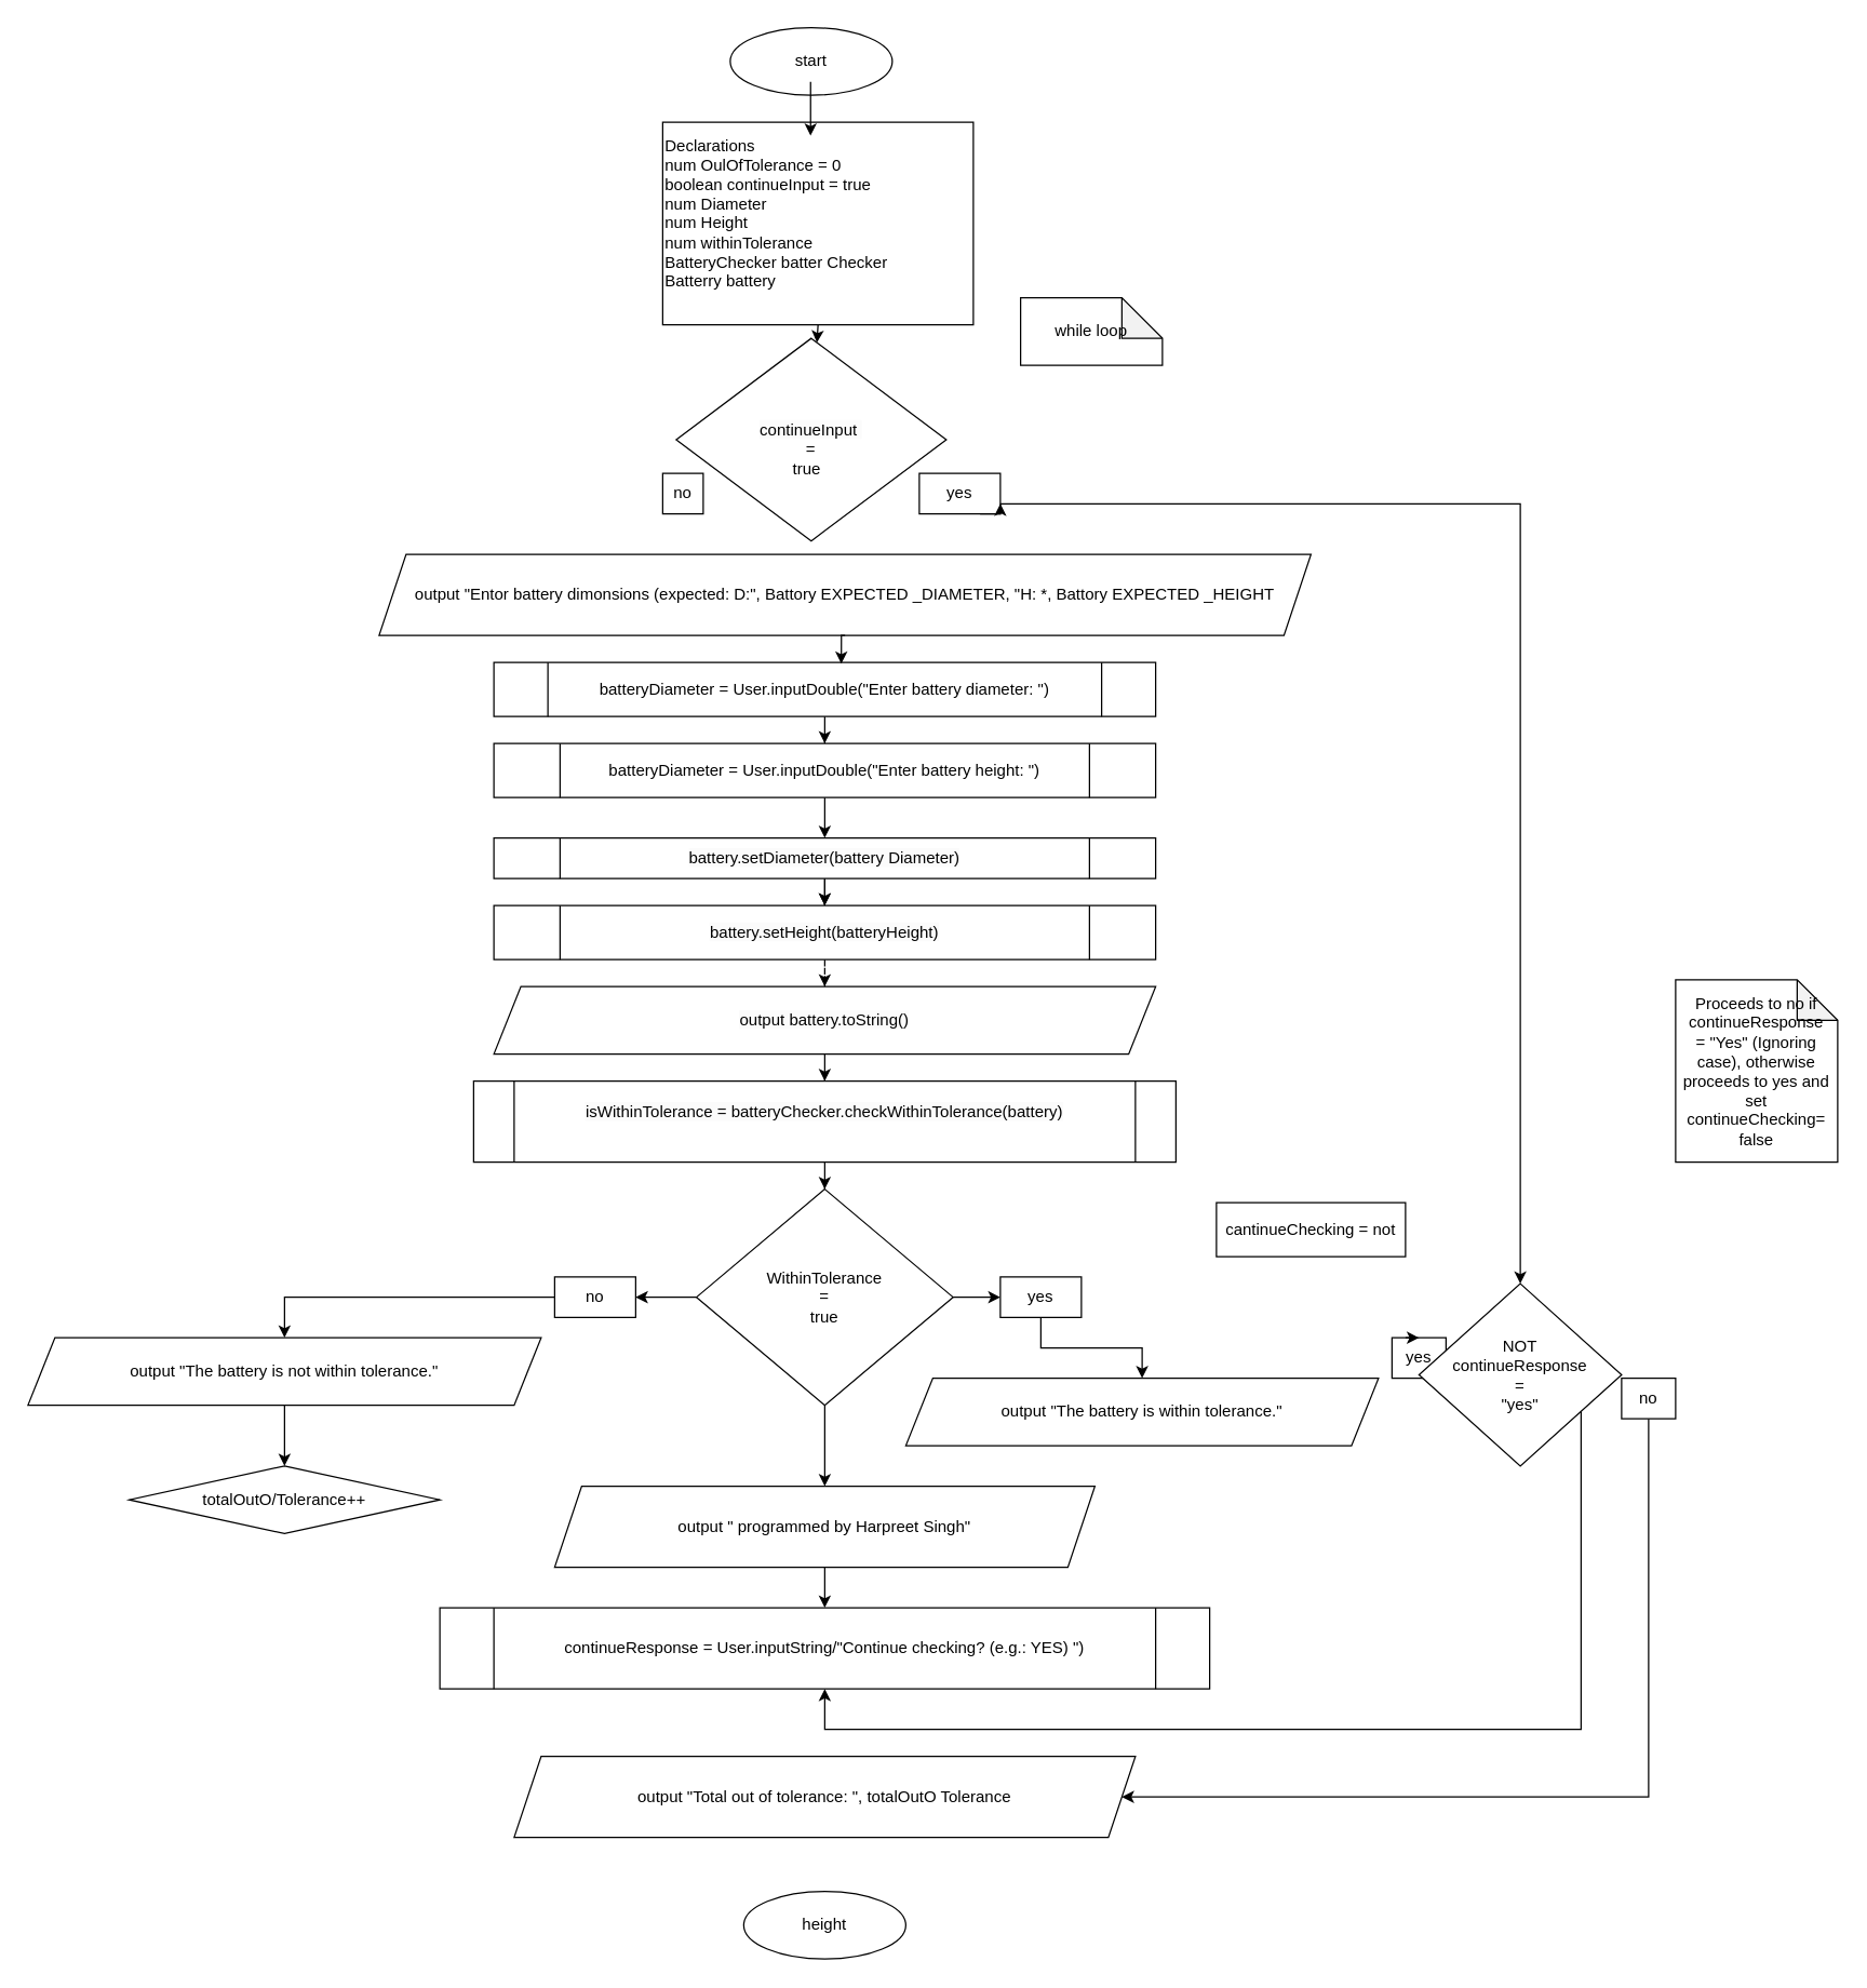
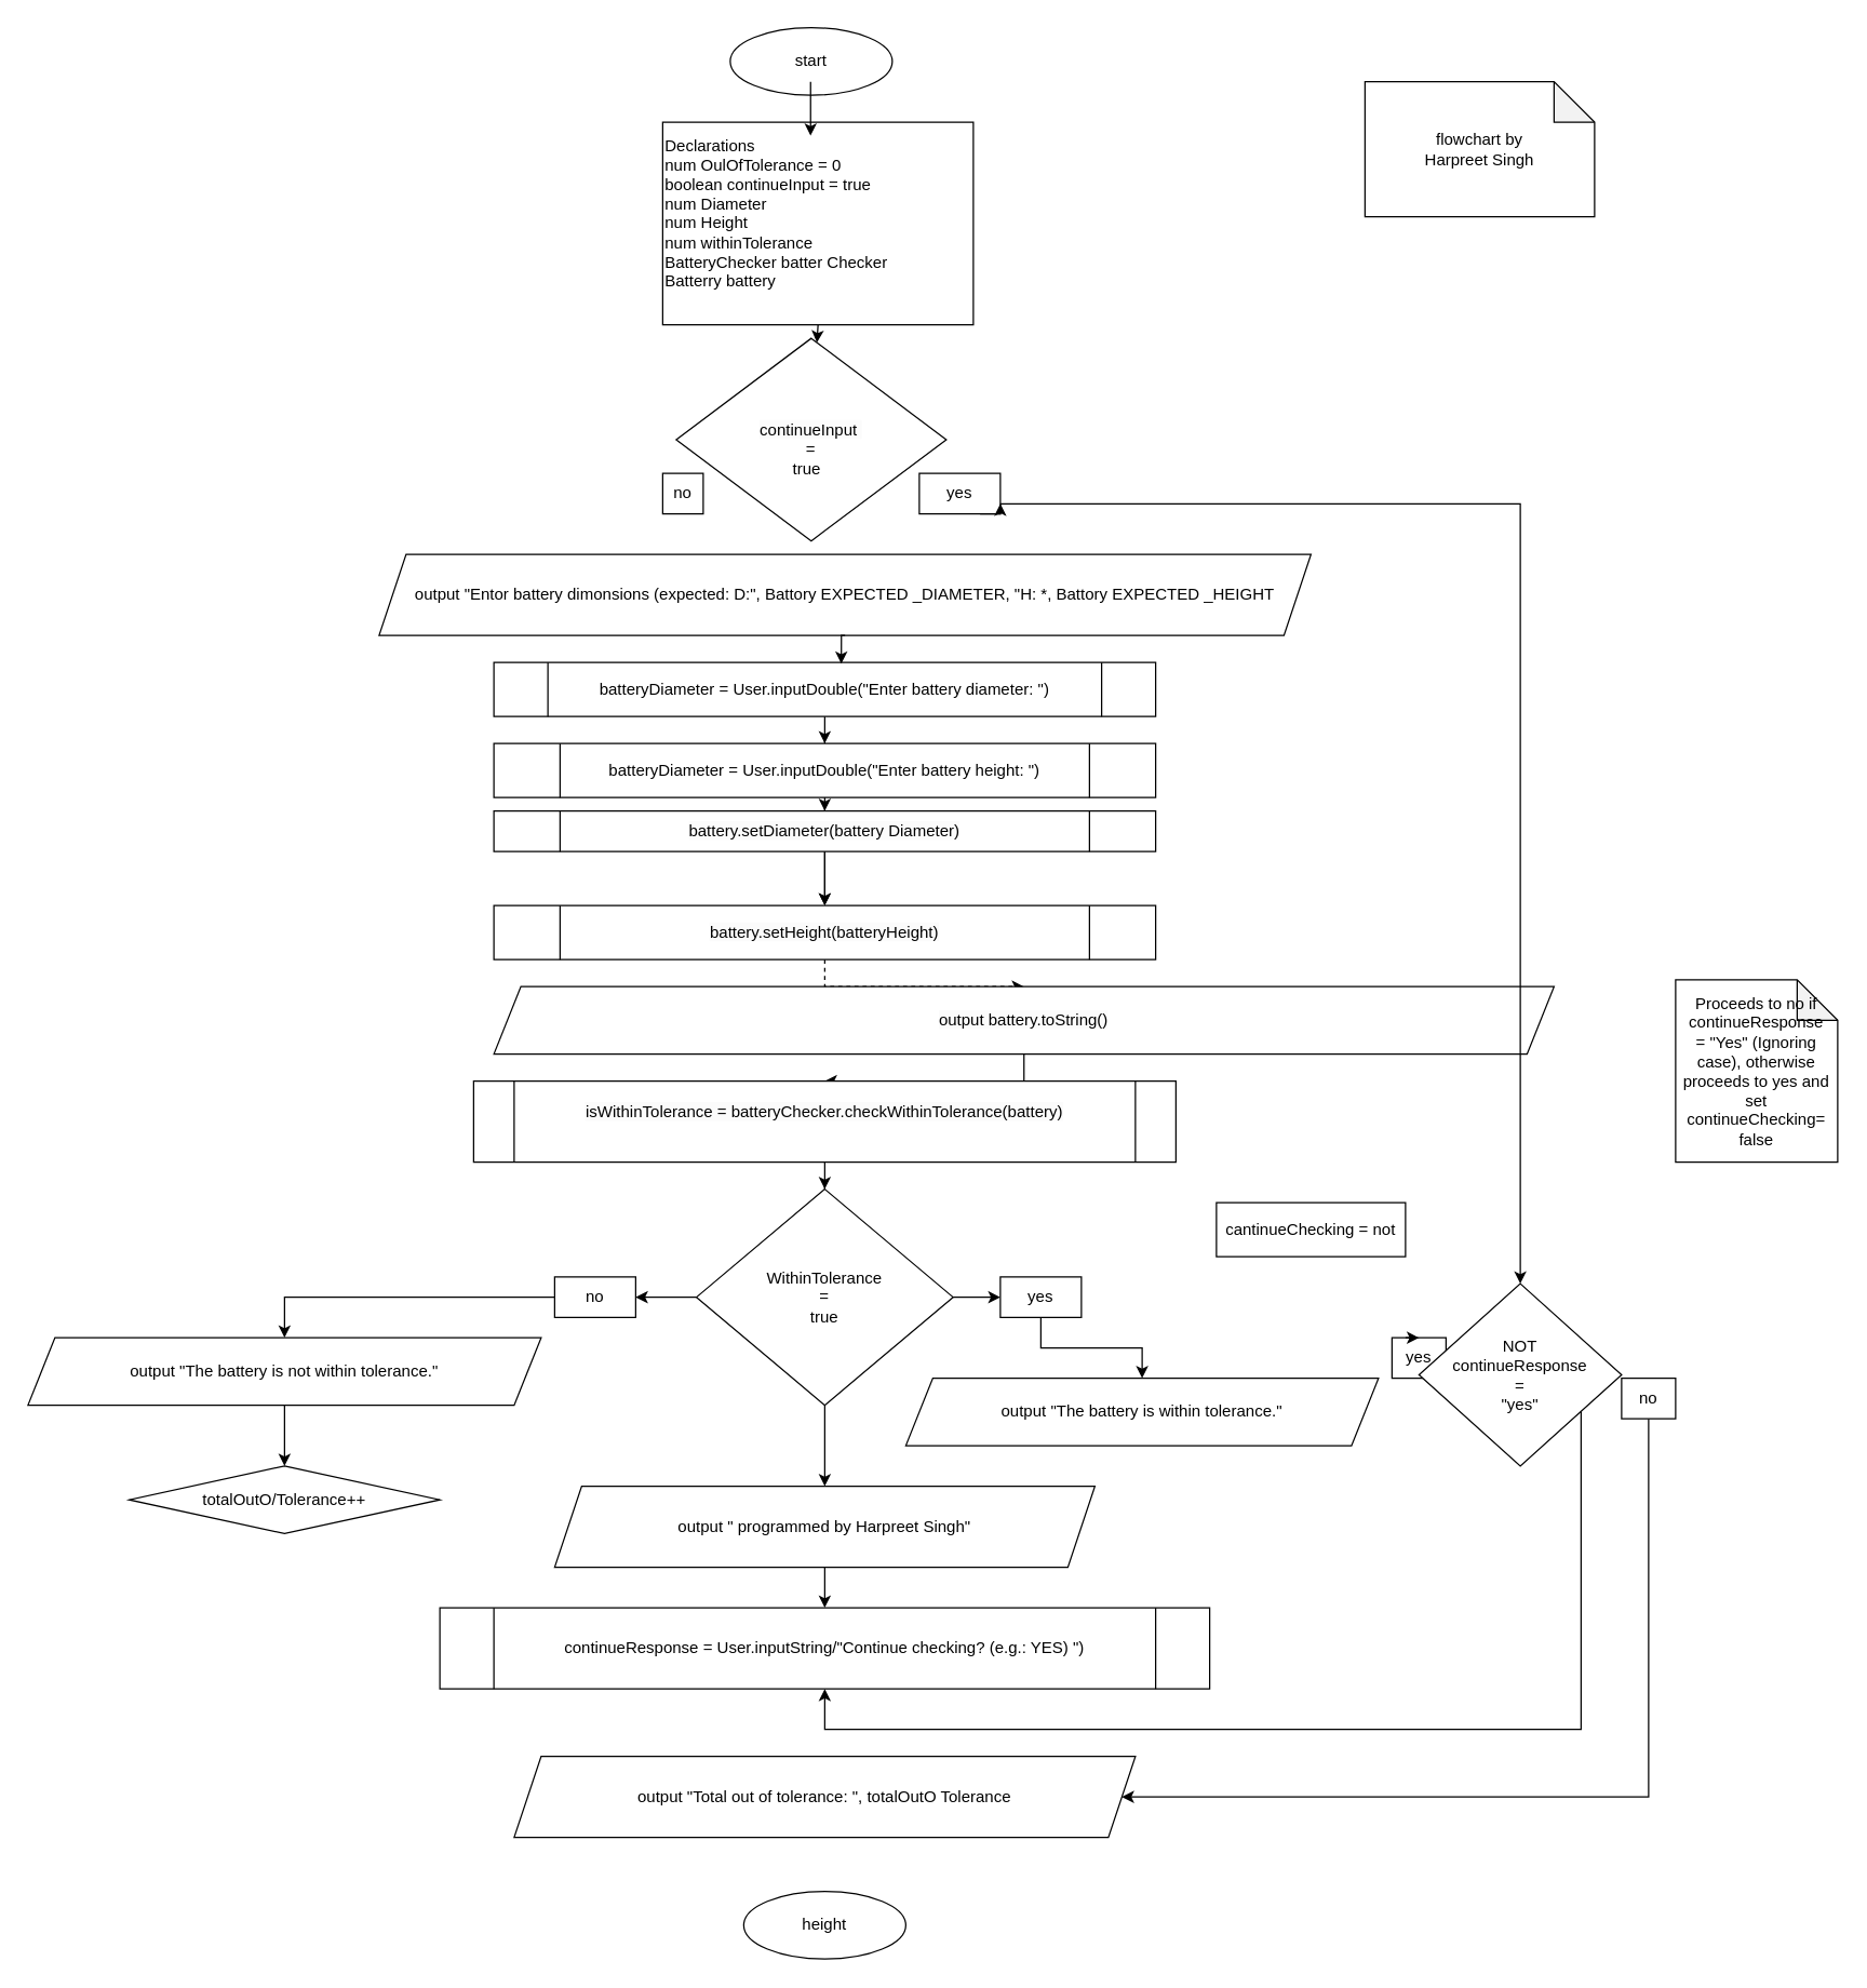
+ <mxCell id="45" value="flowchart by&lt;div&gt;Harpreet Singh&lt;/div&gt;" style="shape=note;whiteSpace=wrap;html=1;backgroundOutline=1;darkOpacity=0.05;" parent="1" vertex="1"><mxGeometry x="1010" y="60" width="170" height="100" as="geometry" /></mxCell>
- <mxCell id="44" value="while loop" style="shape=note;whiteSpace=wrap;html=1;backgroundOutline=1;darkOpacity=0.05;direction=east;" parent="1" vertex="1"><mxGeometry x="755" y="220" width="105" height="50" as="geometry" /></mxCell>
- <mxCell id="15" value="&lt;br&gt;&lt;span style=&quot;color: rgb(0, 0, 0); font-family: Helvetica; font-size: 12px; font-style: normal; font-variant-ligatures: normal; font-variant-caps: normal; font-weight: 400; letter-spacing: normal; orphans: 2; text-align: center; text-indent: 0px; text-transform: none; widows: 2; word-spacing: 0px; -webkit-text-stroke-width: 0px; white-space: normal; background-color: rgb(251, 251, 251); text-decoration-thickness: initial; text-decoration-style: initial; text-decoration-color: initial; display: inline !important; float: none;&quot;&gt;battery.setDiameter(battery Diameter)&lt;/span&gt;&lt;div&gt;&lt;br&gt;&lt;/div&gt;" style="shape=process;whiteSpace=wrap;html=1;backgroundOutline=1;" parent="1" vertex="1"><mxGeometry x="365" y="620" width="490" height="30" as="geometry" /></mxCell>
+ <mxCell id="15" value="&lt;br&gt;&lt;span style=&quot;color: rgb(0, 0, 0); font-family: Helvetica; font-size: 12px; font-style: normal; font-variant-ligatures: normal; font-variant-caps: normal; font-weight: 400; letter-spacing: normal; orphans: 2; text-align: center; text-indent: 0px; text-transform: none; widows: 2; word-spacing: 0px; -webkit-text-stroke-width: 0px; white-space: normal; background-color: rgb(251, 251, 251); text-decoration-thickness: initial; text-decoration-style: initial; text-decoration-color: initial; display: inline !important; float: none;&quot;&gt;battery.setDiameter(battery Diameter)&lt;/span&gt;&lt;div&gt;&lt;br&gt;&lt;/div&gt;" style="shape=process;whiteSpace=wrap;html=1;backgroundOutline=1;" parent="1" vertex="1"><mxGeometry x="365" y="600" width="490" height="30" as="geometry" /></mxCell>
- <mxCell id="19" value="&lt;br&gt;&lt;span style=&quot;color: rgb(0, 0, 0); font-family: Helvetica; font-size: 12px; font-style: normal; font-variant-ligatures: normal; font-variant-caps: normal; font-weight: 400; letter-spacing: normal; orphans: 2; text-align: center; text-indent: 0px; text-transform: none; widows: 2; word-spacing: 0px; -webkit-text-stroke-width: 0px; white-space: normal; background-color: rgb(251, 251, 251); text-decoration-thickness: initial; text-decoration-style: initial; text-decoration-color: initial; display: inline !important; float: none;&quot;&gt;output battery.toString()&lt;/span&gt;&lt;div&gt;&lt;br/&gt;&lt;/div&gt;" style="shape=parallelogram;perimeter=parallelogramPerimeter;whiteSpace=wrap;html=1;fixedSize=1;" parent="1" vertex="1"><mxGeometry x="365" y="730" width="490" height="50" as="geometry" /></mxCell>
+ <mxCell id="19" value="&lt;br&gt;&lt;span style=&quot;color: rgb(0, 0, 0); font-family: Helvetica; font-size: 12px; font-style: normal; font-variant-ligatures: normal; font-variant-caps: normal; font-weight: 400; letter-spacing: normal; orphans: 2; text-align: center; text-indent: 0px; text-transform: none; widows: 2; word-spacing: 0px; -webkit-text-stroke-width: 0px; white-space: normal; background-color: rgb(251, 251, 251); text-decoration-thickness: initial; text-decoration-style: initial; text-decoration-color: initial; display: inline !important; float: none;&quot;&gt;output battery.toString()&lt;/span&gt;&lt;div&gt;&lt;br/&gt;&lt;/div&gt;" style="shape=parallelogram;perimeter=parallelogramPerimeter;whiteSpace=wrap;html=1;fixedSize=1;" parent="1" vertex="1"><mxGeometry x="365" y="730" width="785" height="50" as="geometry" /></mxCell>
